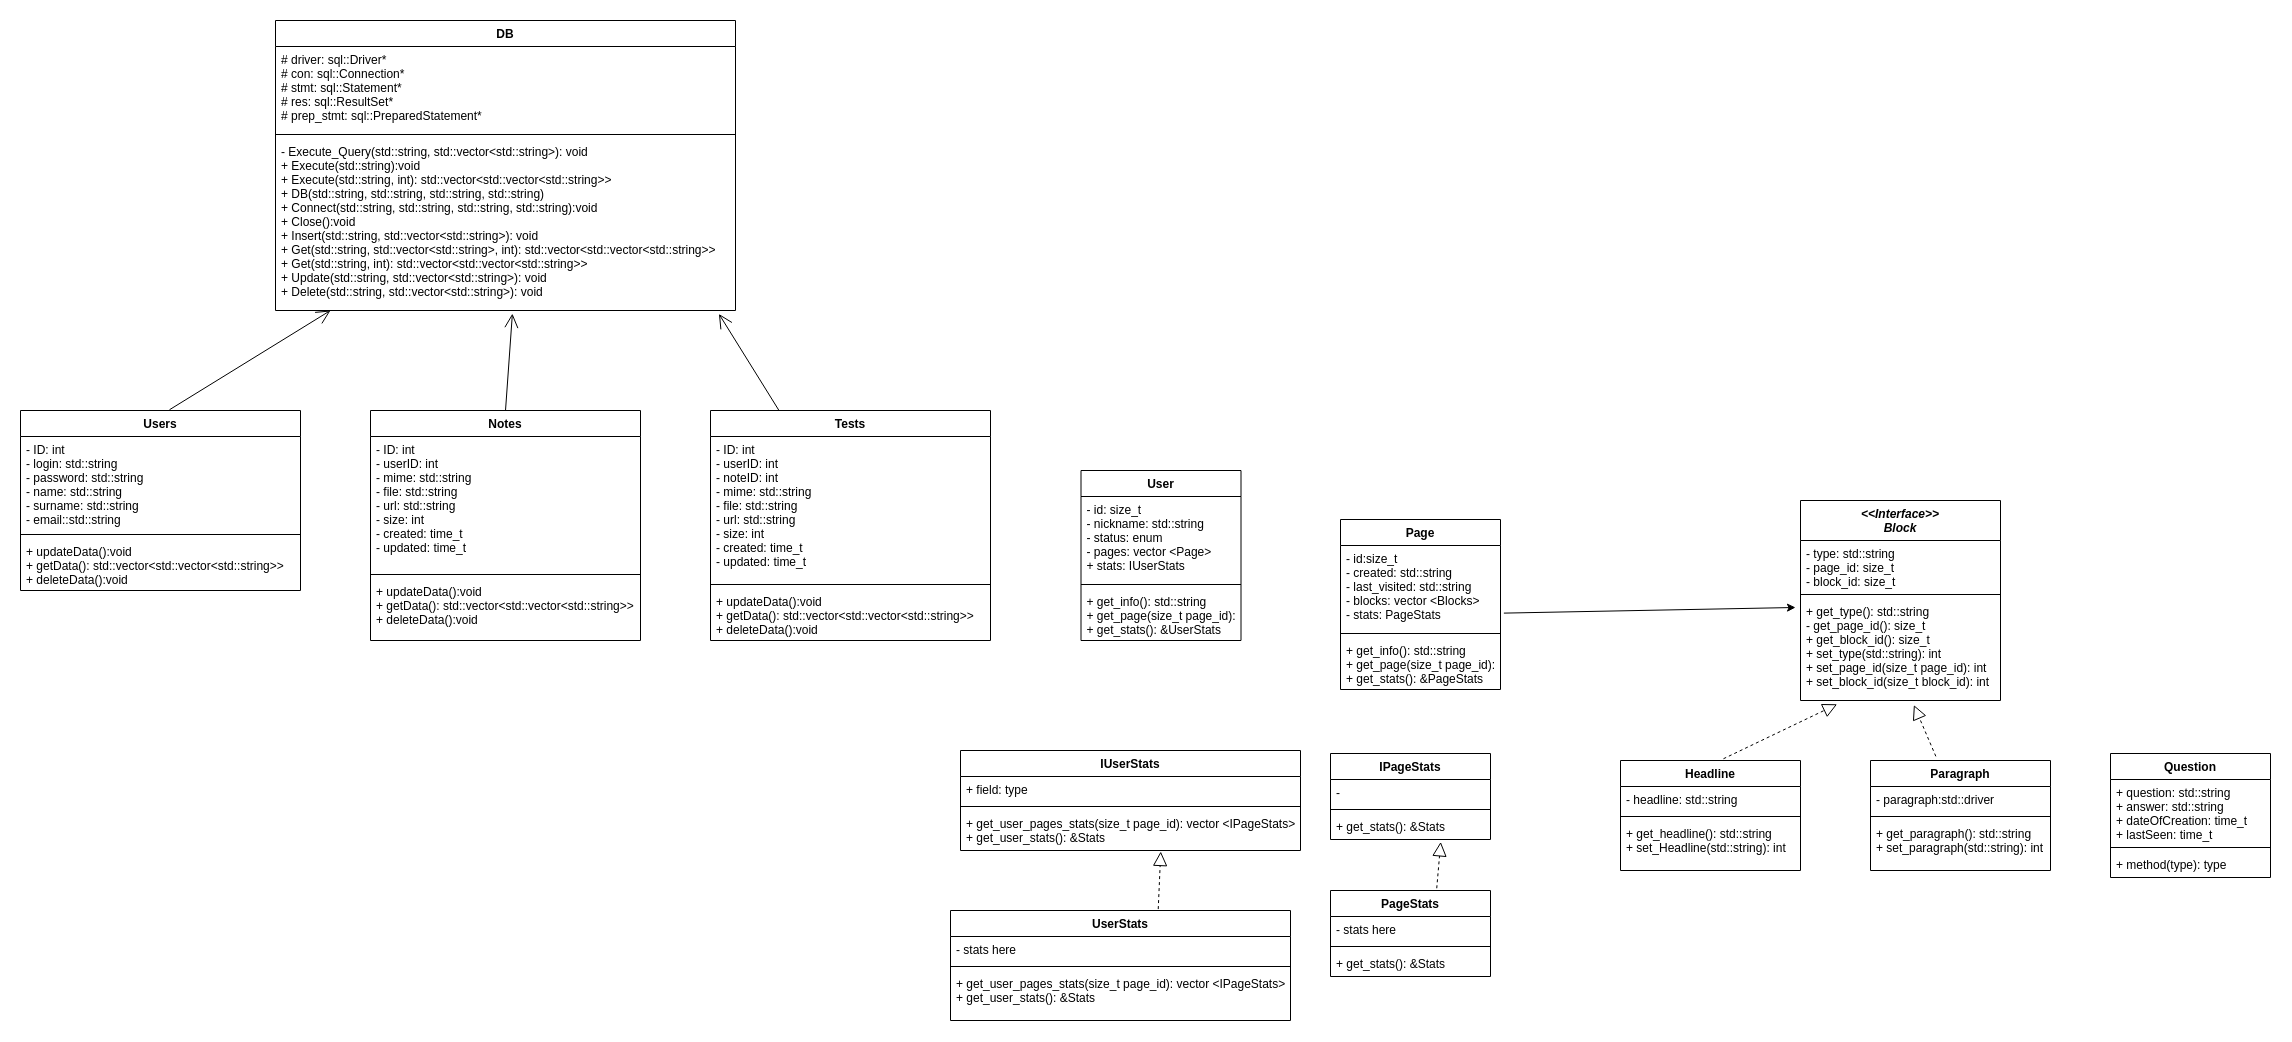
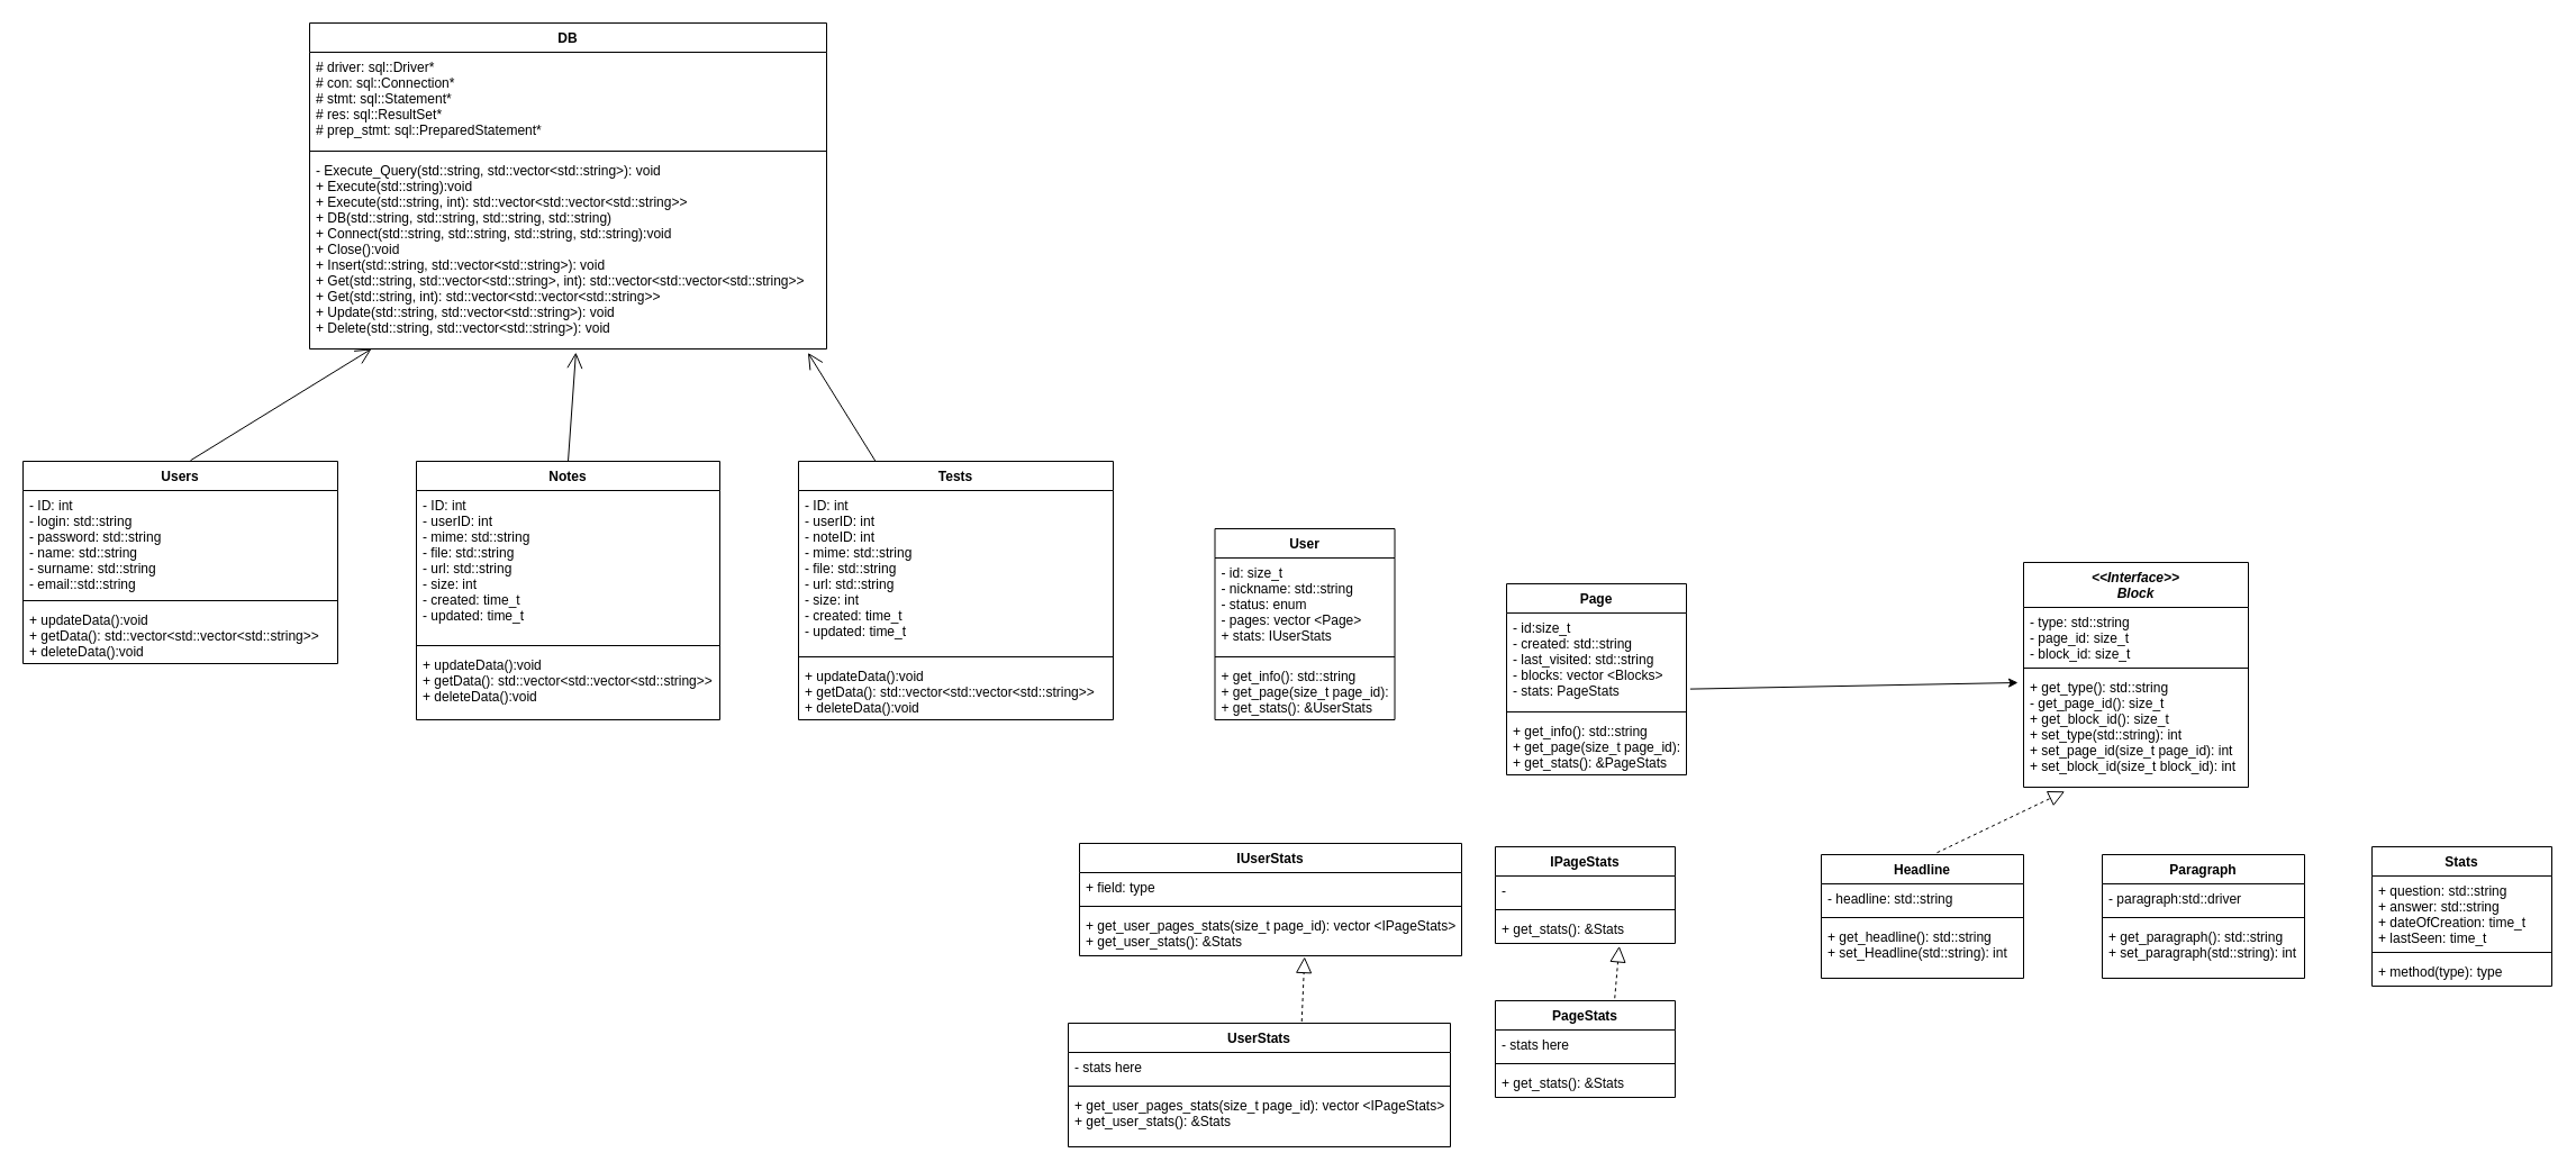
- <mxCell id="63" value="" style="endArrow=block;dashed=1;endFill=0;endSize=12;html=1;rounded=0;entryX=0.567;entryY=1.045;entryDx=0;entryDy=0;entryPerimeter=0;exitX=0.363;exitY=-0.038;exitDx=0;exitDy=0;exitPerimeter=0;" edge="1" parent="1" source="53" target="48"><mxGeometry width="160" relative="1" as="geometry"><mxPoint x="1590" y="760" as="sourcePoint" /><mxPoint x="1703.64" y="709.534" as="targetPoint" /></mxGeometry></mxCell>
- <mxCell id="57" value="Question" style="swimlane;fontStyle=1;align=center;verticalAlign=top;childLayout=stackLayout;horizontal=1;startSize=26;horizontalStack=0;resizeParent=1;resizeParentMax=0;resizeLast=0;collapsible=1;marginBottom=0;" vertex="1" parent="1"><mxGeometry x="2110" y="753" width="160" height="124" as="geometry" /></mxCell>
+ <mxCell id="57" value="Stats" style="swimlane;fontStyle=1;align=center;verticalAlign=top;childLayout=stackLayout;horizontal=1;startSize=26;horizontalStack=0;resizeParent=1;resizeParentMax=0;resizeLast=0;collapsible=1;marginBottom=0;" vertex="1" parent="1"><mxGeometry x="2110" y="753" width="160" height="124" as="geometry" /></mxCell>
